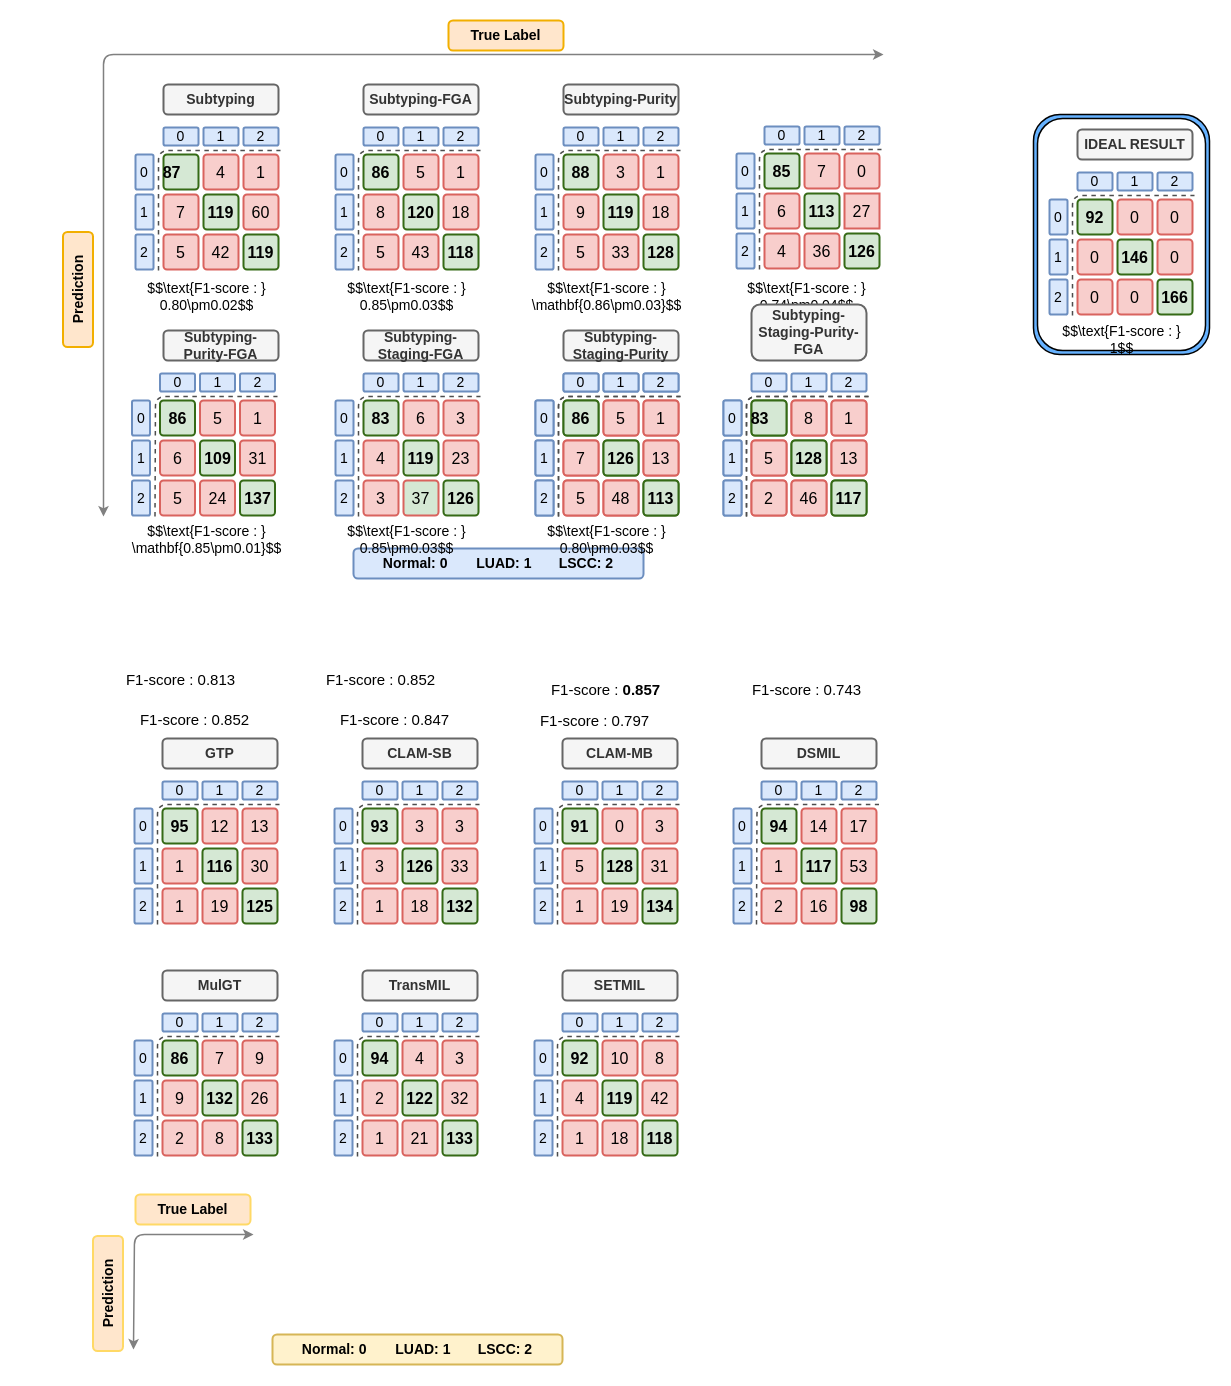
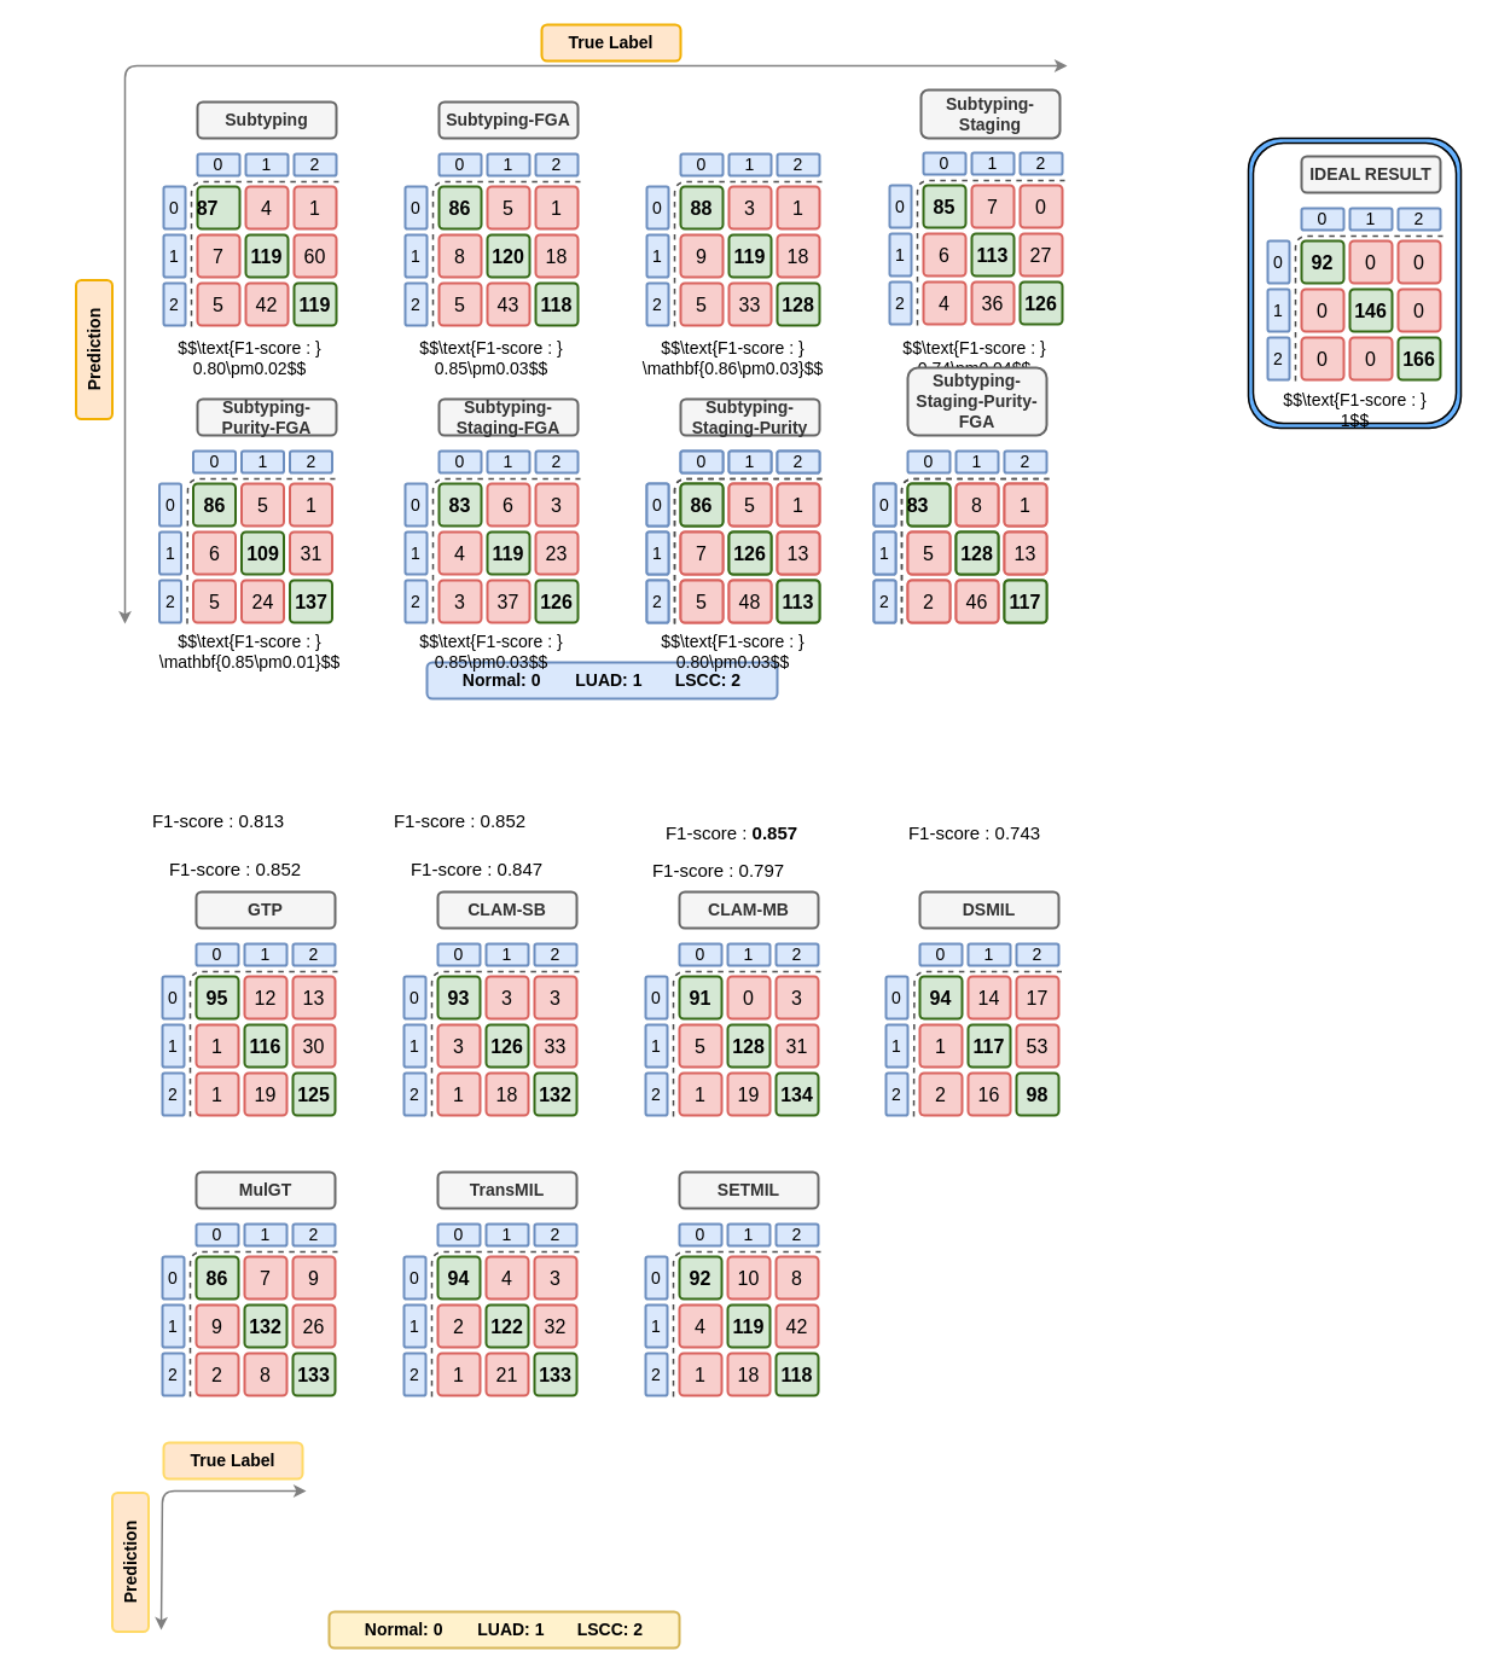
+ <mxCell id="97" value="&lt;b&gt;&lt;font style=&quot;font-size: 14px;&quot;&gt;Subtyping-Staging&lt;/font&gt;&lt;/b&gt;" style="text;html=1;strokeColor=#666666;fillColor=#f5f5f5;align=center;verticalAlign=middle;whiteSpace=wrap;rounded=1;fontColor=#333333;strokeWidth=2;" parent="1" vertex="1"><mxGeometry x="762" y="74" width="115" height="40" as="geometry" /></mxCell>
- <mxCell id="96" value="&lt;b&gt;&lt;font style=&quot;font-size: 14px;&quot;&gt;Subtyping-Purity&lt;/font&gt;&lt;/b&gt;" style="text;html=1;strokeColor=#666666;fillColor=#f5f5f5;align=center;verticalAlign=middle;whiteSpace=wrap;rounded=1;fontColor=#333333;strokeWidth=2;" parent="1" vertex="1"><mxGeometry x="563" y="84" width="115" height="30" as="geometry" /></mxCell>
- <mxCell id="350" value="&lt;font style=&quot;font-size: 16px;&quot;&gt;27&lt;/font&gt;" style="whiteSpace=wrap;html=1;aspect=fixed;fillColor=#f8cecc;strokeColor=#D9635E;strokeWidth=2;glass=0;arcSize=10;rounded=0;" parent="1" vertex="1"><mxGeometry x="844" y="193" width="35" height="35" as="geometry" /></mxCell>
+ <mxCell id="350" value="&lt;font style=&quot;font-size: 16px;&quot;&gt;27&lt;/font&gt;" style="whiteSpace=wrap;html=1;aspect=fixed;fillColor=#f8cecc;strokeColor=#D9635E;strokeWidth=2;rounded=1;glass=0;arcSize=10;" parent="1" vertex="1"><mxGeometry x="844" y="193" width="35" height="35" as="geometry" /></mxCell>
- <mxCell id="65" value="&lt;span style=&quot;font-size: 16px;&quot;&gt;37&lt;/span&gt;" style="whiteSpace=wrap;html=1;aspect=fixed;fillColor=#d5e8d4;strokeColor=#D9635E;strokeWidth=2;rounded=1;glass=0;arcSize=10;" parent="1" vertex="1"><mxGeometry x="403" y="480" width="35" height="35" as="geometry" /></mxCell>
+ <mxCell id="65" value="&lt;span style=&quot;font-size: 16px;&quot;&gt;37&lt;/span&gt;" style="whiteSpace=wrap;html=1;aspect=fixed;fillColor=#f8cecc;strokeColor=#D9635E;strokeWidth=2;rounded=1;glass=0;arcSize=10;" parent="1" vertex="1"><mxGeometry x="403" y="480" width="35" height="35" as="geometry" /></mxCell>
